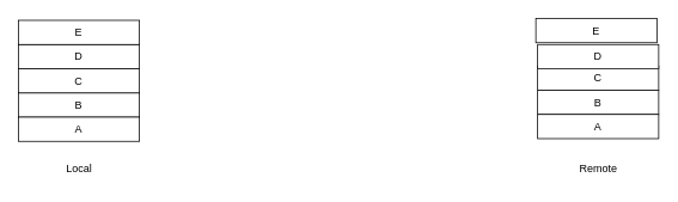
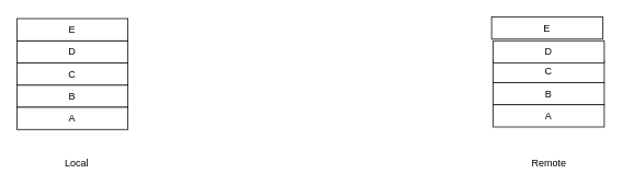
- <mxCell id="8" value="Local" style="text;html=1;strokeColor=none;fillColor=none;align=center;verticalAlign=middle;whiteSpace=wrap;rounded=0;" vertex="1" parent="1"><mxGeometry x="57.5" y="173" width="60" height="30" as="geometry" /></mxCell>
+ <mxCell id="8" value="Local" style="text;html=1;strokeColor=none;fillColor=none;align=center;verticalAlign=middle;whiteSpace=wrap;rounded=0;" vertex="1" parent="1"><mxGeometry x="62.5" y="183" width="60" height="30" as="geometry" /></mxCell>
- <mxCell id="9" value="Remote" style="text;html=1;strokeColor=none;fillColor=none;align=center;verticalAlign=middle;whiteSpace=wrap;rounded=0;" vertex="1" parent="1"><mxGeometry x="636.5" y="173" width="60" height="30" as="geometry" /></mxCell>
+ <mxCell id="9" value="Remote" style="text;html=1;strokeColor=none;fillColor=none;align=center;verticalAlign=middle;whiteSpace=wrap;rounded=0;" vertex="1" parent="1"><mxGeometry x="636.5" y="183" width="60" height="30" as="geometry" /></mxCell>
